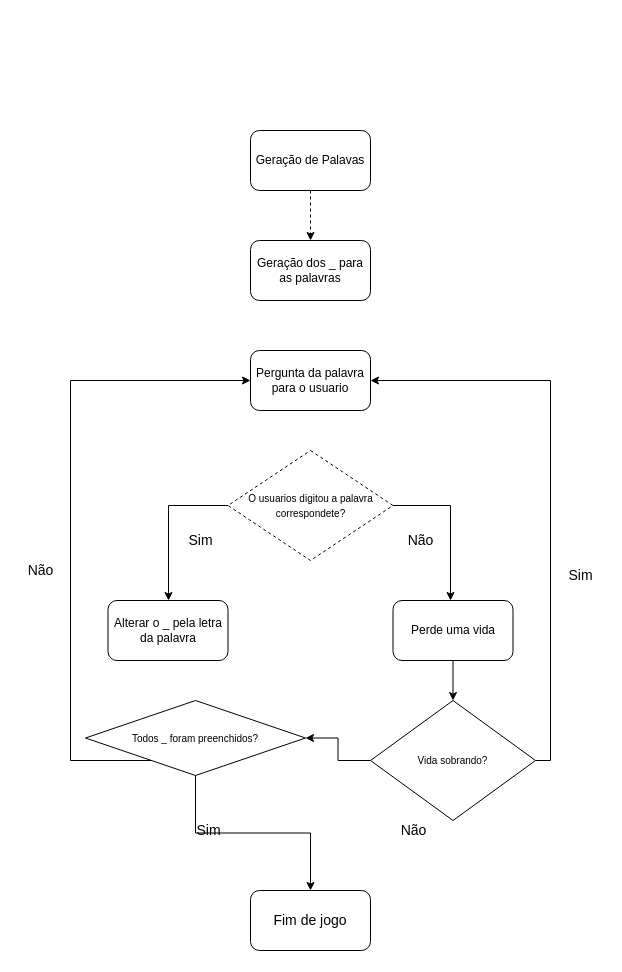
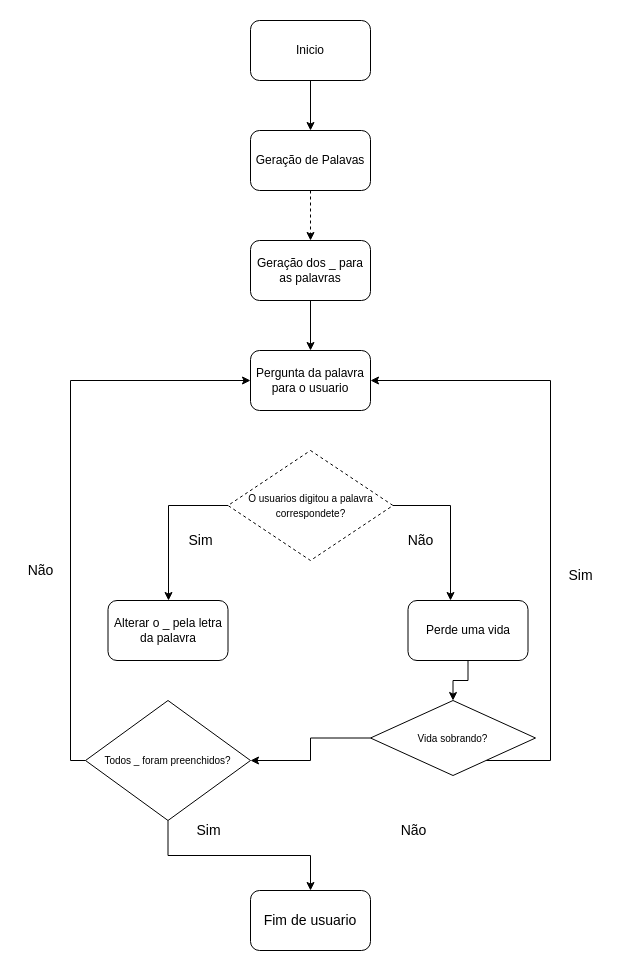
+ <mxCell id="3" value="Inicio" style="rounded=1;whiteSpace=wrap;html=1;" vertex="1" parent="1"><mxGeometry x="250" y="20" width="120" height="60" as="geometry" /></mxCell>
+ <mxCell id="2" value="" style="edgeStyle=orthogonalEdgeStyle;rounded=0;orthogonalLoop=1;jettySize=auto;html=1;" edge="1" parent="1" source="3" target="5"><mxGeometry relative="1" as="geometry" /></mxCell>
+ <mxCell id="6" value="" style="edgeStyle=orthogonalEdgeStyle;rounded=0;orthogonalLoop=1;jettySize=auto;html=1;" edge="1" parent="1" source="7" target="8"><mxGeometry relative="1" as="geometry" /></mxCell>
- <mxCell id="14" value="Perde uma vida" style="rounded=1;whiteSpace=wrap;html=1;" vertex="1" parent="1"><mxGeometry x="392.5" y="600" width="120" height="60" as="geometry" /></mxCell>
+ <mxCell id="14" value="Perde uma vida" style="rounded=1;whiteSpace=wrap;html=1;" vertex="1" parent="1"><mxGeometry x="407.5" y="600" width="120" height="60" as="geometry" /></mxCell>
- <mxCell id="19" value="&lt;font style=&quot;font-size: 10px ; line-height: 0.8&quot;&gt;Todos _ foram preenchidos?&lt;/font&gt;" style="rhombus;whiteSpace=wrap;html=1;" vertex="1" parent="1"><mxGeometry x="85" y="700" width="220" height="75" as="geometry" /></mxCell>
+ <mxCell id="19" value="&lt;font style=&quot;font-size: 10px ; line-height: 0.8&quot;&gt;Todos _ foram preenchidos?&lt;/font&gt;" style="rhombus;whiteSpace=wrap;html=1;" vertex="1" parent="1"><mxGeometry x="85" y="700" width="165" height="120" as="geometry" /></mxCell>
- <mxCell id="22" value="&lt;font style=&quot;font-size: 10px ; line-height: 0.8&quot;&gt;Vida sobrando?&lt;/font&gt;" style="rhombus;whiteSpace=wrap;html=1;" vertex="1" parent="1"><mxGeometry x="370" y="700" width="165" height="120" as="geometry" /></mxCell>
+ <mxCell id="22" value="&lt;font style=&quot;font-size: 10px ; line-height: 0.8&quot;&gt;Vida sobrando?&lt;/font&gt;" style="rhombus;whiteSpace=wrap;html=1;" vertex="1" parent="1"><mxGeometry x="370" y="700" width="165" height="75" as="geometry" /></mxCell>
- <mxCell id="23" value="Fim de jogo" style="rounded=1;whiteSpace=wrap;html=1;fontSize=14;strokeWidth=1;" vertex="1" parent="1"><mxGeometry x="250" y="890" width="120" height="60" as="geometry" /></mxCell>
+ <mxCell id="23" value="Fim de usuario" style="rounded=1;whiteSpace=wrap;html=1;fontSize=14;strokeWidth=1;" vertex="1" parent="1"><mxGeometry x="250" y="890" width="120" height="60" as="geometry" /></mxCell>
